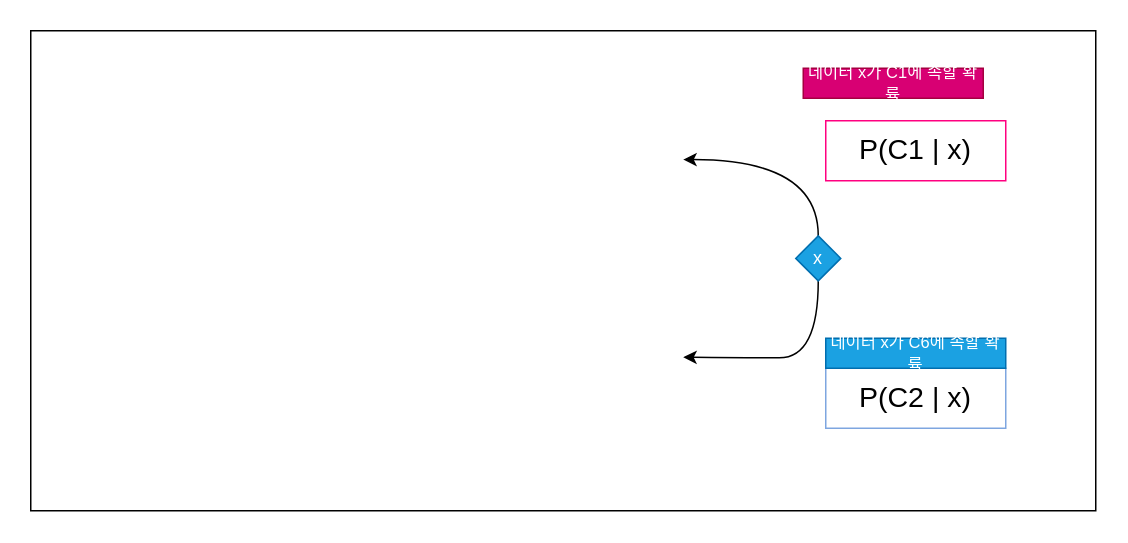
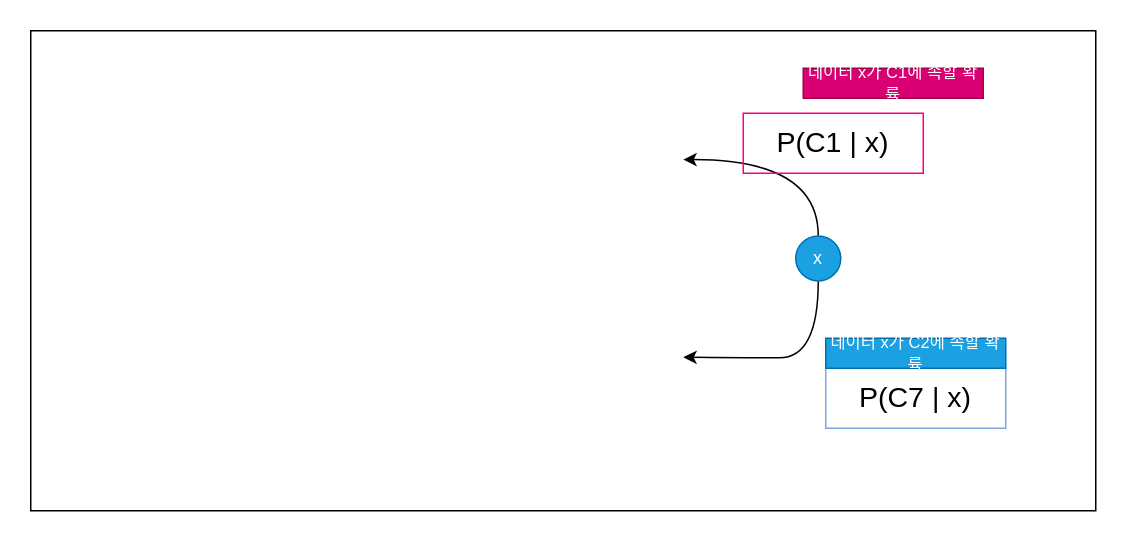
- <mxCell id="6" value="&lt;font style=&quot;font-size: 19px;&quot; color=&quot;#000000&quot;&gt;P(C1 | x)&lt;/font&gt;" style="text;strokeColor=#FF0080;align=center;fillColor=none;html=1;verticalAlign=middle;whiteSpace=wrap;rounded=0;" vertex="1" parent="1"><mxGeometry x="550" y="80" width="120" height="40" as="geometry" /></mxCell>
+ <mxCell id="6" value="&lt;font style=&quot;font-size: 19px;&quot; color=&quot;#000000&quot;&gt;P(C1 | x)&lt;/font&gt;" style="text;strokeColor=#FF0080;align=center;fillColor=none;html=1;verticalAlign=middle;whiteSpace=wrap;rounded=0;" vertex="1" parent="1"><mxGeometry x="495" y="75" width="120" height="40" as="geometry" /></mxCell>
- <mxCell id="5" value="x" style="rhombus;whiteSpace=wrap;html=1;aspect=fixed;fillColor=#1ba1e2;fontColor=#ffffff;strokeColor=#006EAF;" vertex="1" parent="1"><mxGeometry x="530" y="156.75" width="30" height="30" as="geometry" /></mxCell>
+ <mxCell id="5" value="x" style="ellipse;whiteSpace=wrap;html=1;aspect=fixed;fillColor=#1ba1e2;fontColor=#ffffff;strokeColor=#006EAF;" vertex="1" parent="1"><mxGeometry x="530" y="156.75" width="30" height="30" as="geometry" /></mxCell>
- <mxCell id="9" value="&lt;font style=&quot;font-size: 11px;&quot;&gt;데이터 x가 C6에 속할 확률&lt;/font&gt;" style="text;strokeColor=#006EAF;align=center;fillColor=#1ba1e2;html=1;verticalAlign=middle;whiteSpace=wrap;rounded=0;fontColor=#FFFFFF;" vertex="1" parent="1"><mxGeometry x="550" y="225" width="120" height="20" as="geometry" /></mxCell>
+ <mxCell id="9" value="&lt;font style=&quot;font-size: 11px;&quot;&gt;데이터 x가 C2에 속할 확률&lt;/font&gt;" style="text;strokeColor=#006EAF;align=center;fillColor=#1ba1e2;html=1;verticalAlign=middle;whiteSpace=wrap;rounded=0;fontColor=#FFFFFF;" vertex="1" parent="1"><mxGeometry x="550" y="225" width="120" height="20" as="geometry" /></mxCell>
- <mxCell id="8" value="&lt;font style=&quot;font-size: 19px;&quot; color=&quot;#000000&quot;&gt;P(C2 | x)&lt;/font&gt;" style="text;strokeColor=#7EA6E0;align=center;fillColor=none;html=1;verticalAlign=middle;whiteSpace=wrap;rounded=0;" vertex="1" parent="1"><mxGeometry x="550" y="245" width="120" height="40" as="geometry" /></mxCell>
+ <mxCell id="8" value="&lt;font style=&quot;font-size: 19px;&quot; color=&quot;#000000&quot;&gt;P(C7 | x)&lt;/font&gt;" style="text;strokeColor=#7EA6E0;align=center;fillColor=none;html=1;verticalAlign=middle;whiteSpace=wrap;rounded=0;" vertex="1" parent="1"><mxGeometry x="550" y="245" width="120" height="40" as="geometry" /></mxCell>
